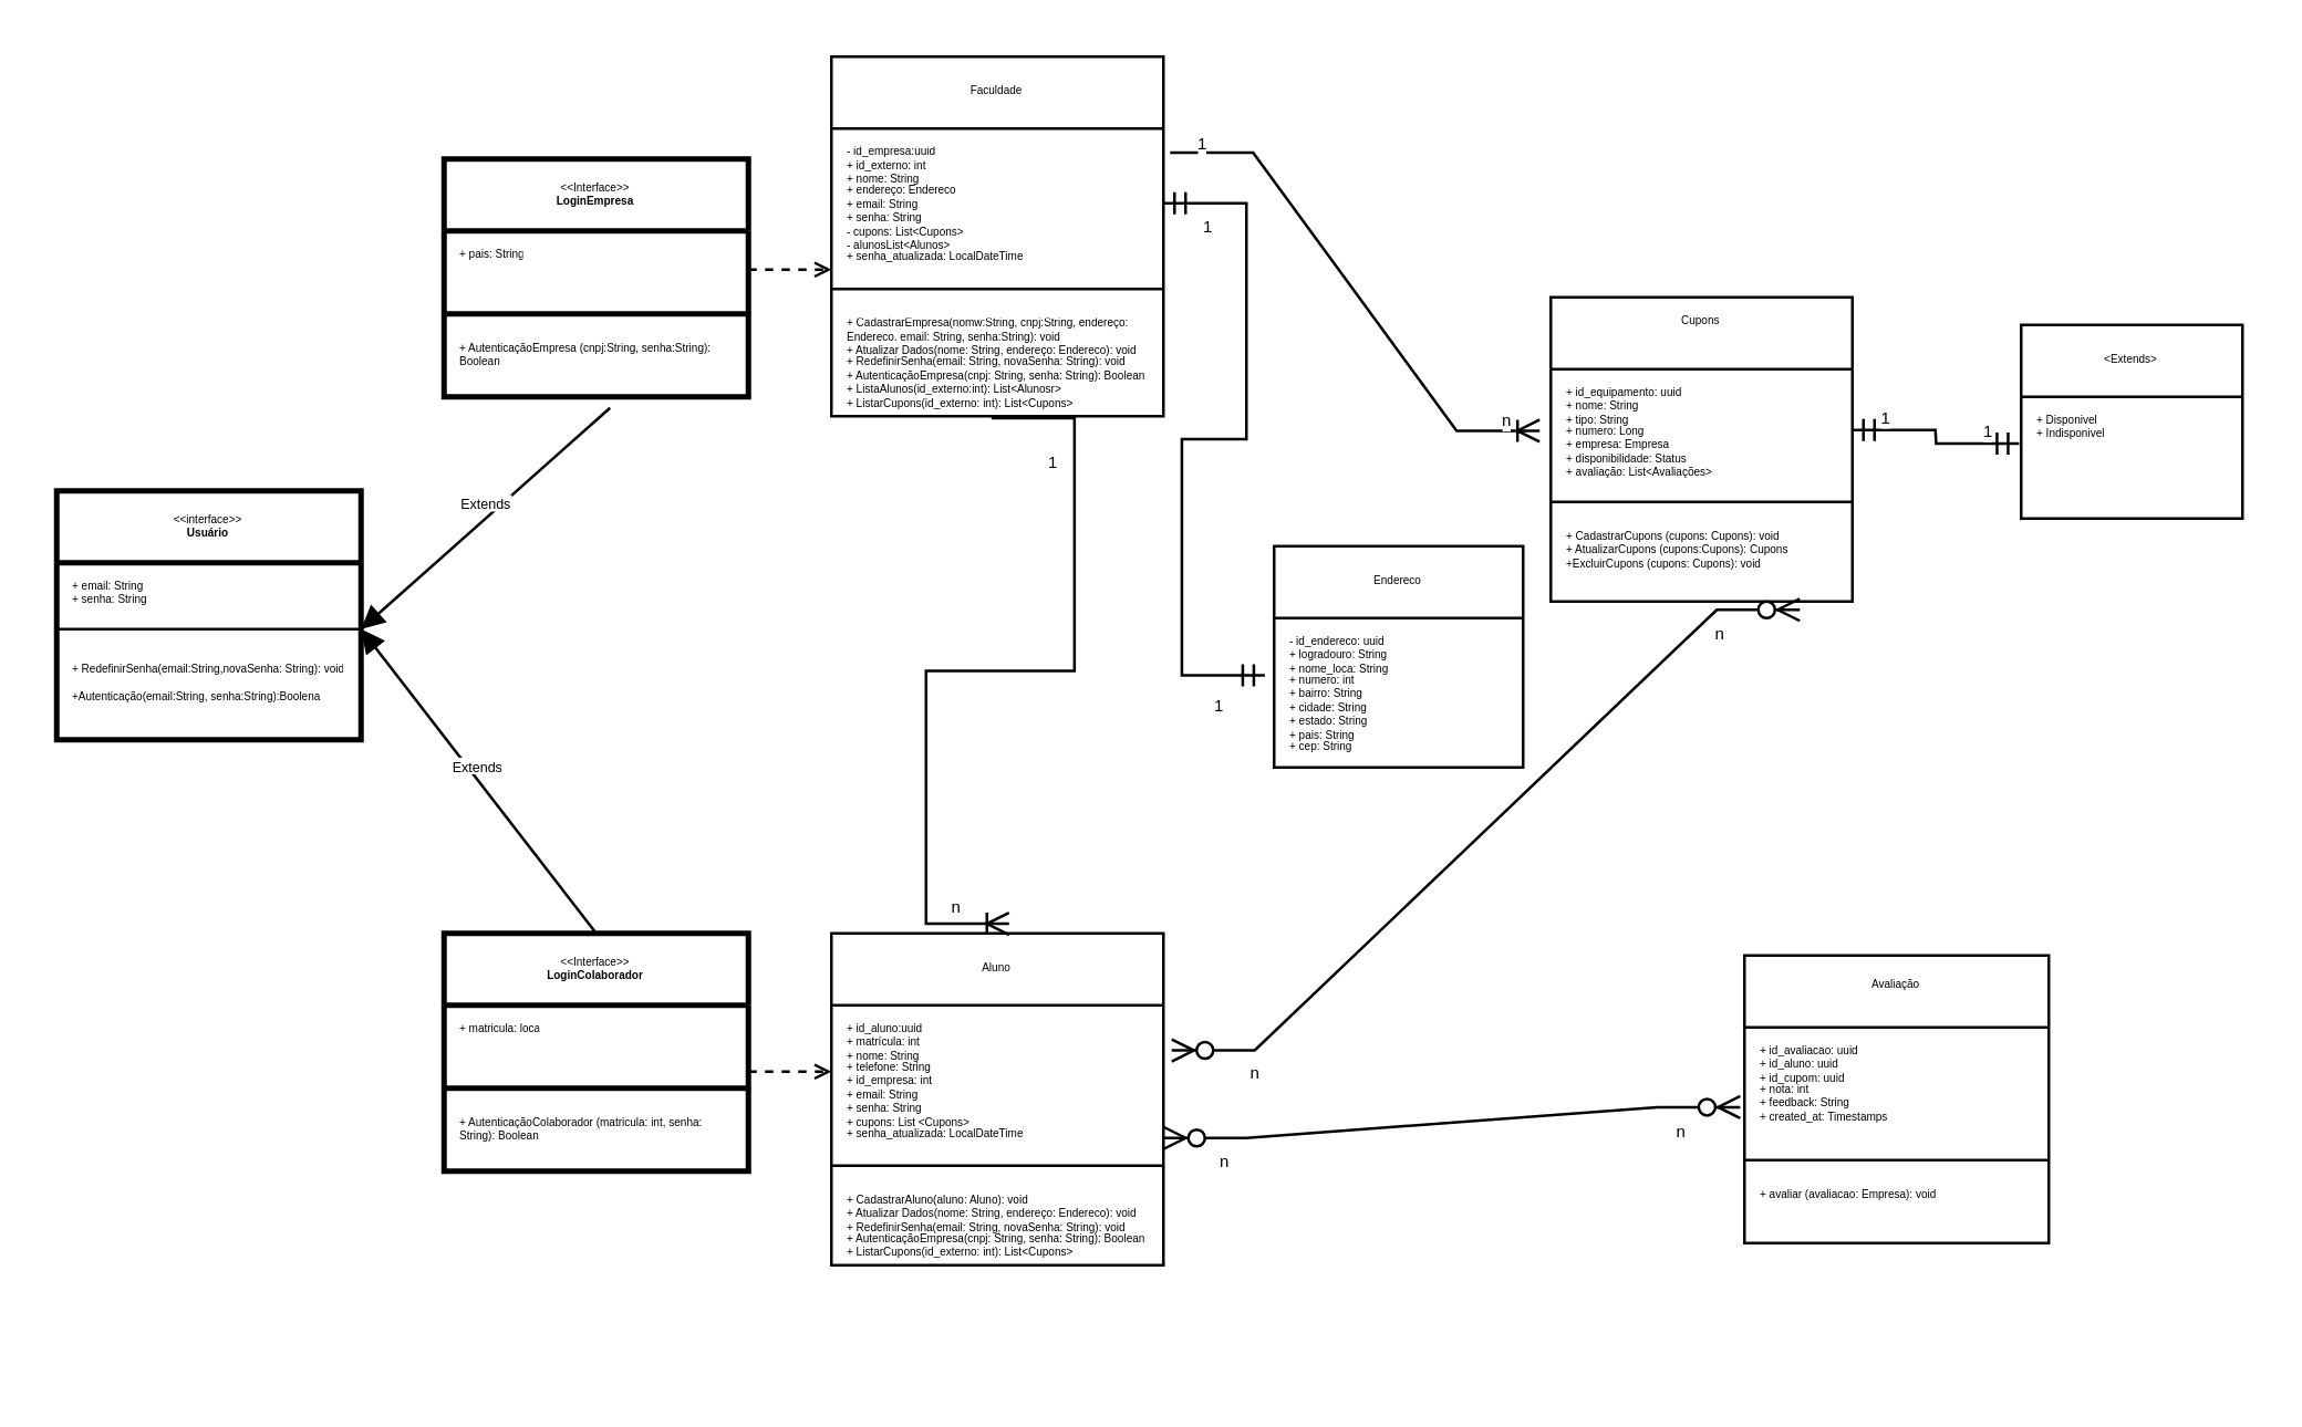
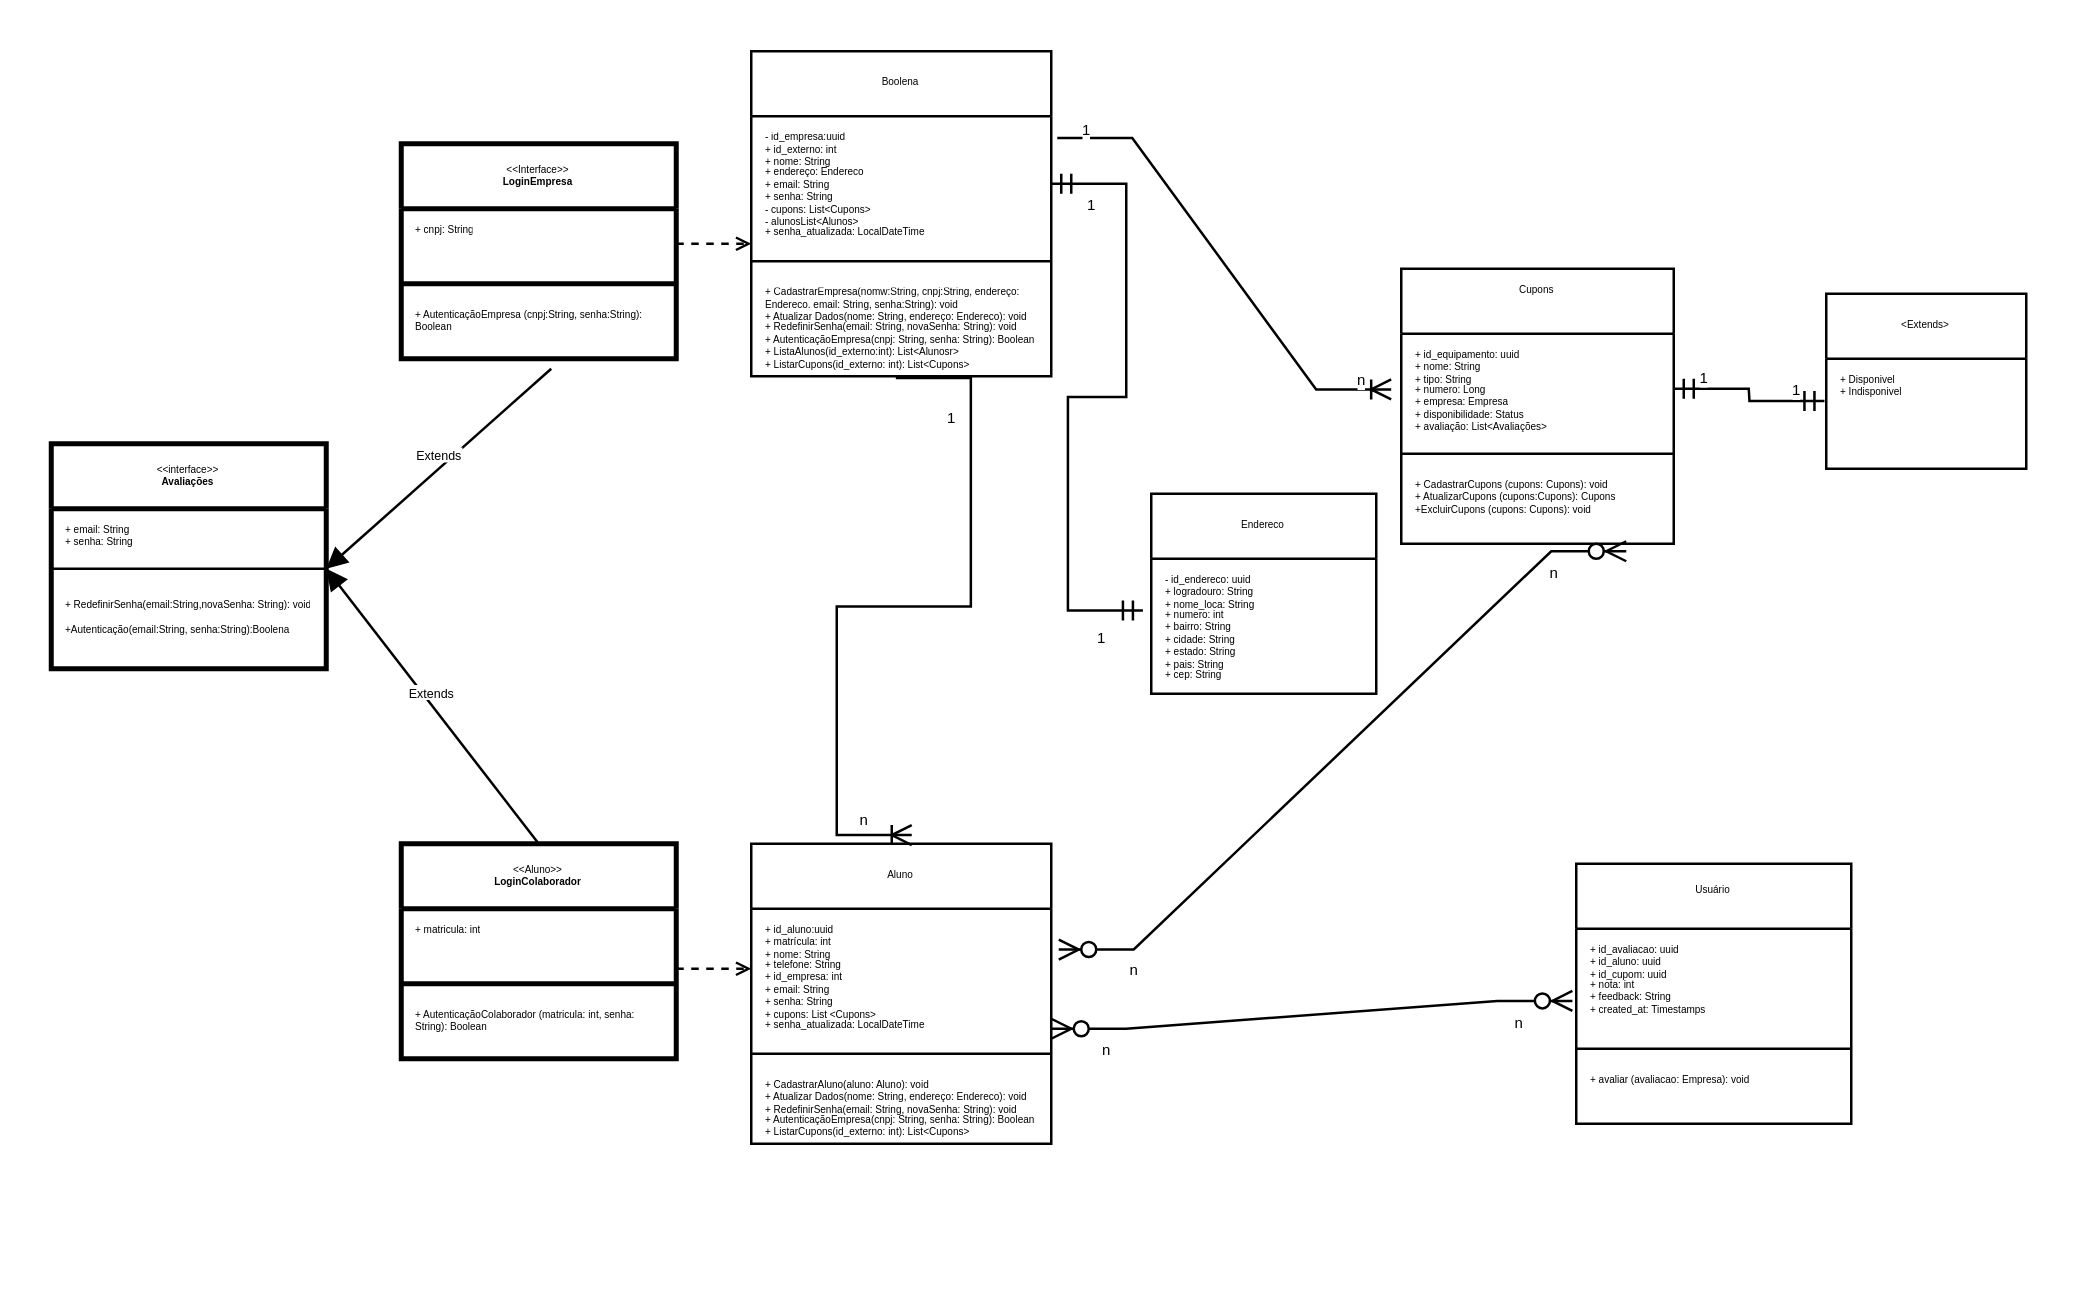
- <mxCell id="15" value="Faculdade" style="swimlane;fontStyle=0;align=center;verticalAlign=middle;childLayout=stackLayout;horizontal=1;startSize=26;horizontalStack=0;resizeParent=1;resizeParentMax=0;resizeLast=0;collapsible=1;marginBottom=0;whiteSpace=wrap;html=1;strokeColor=default;strokeWidth=1;fontFamily=Helvetica;fontSize=4;fontColor=default;fillColor=none;" parent="1" vertex="1"><mxGeometry x="300" y="20" width="120" height="130" as="geometry" /></mxCell>
+ <mxCell id="15" value="Boolena" style="swimlane;fontStyle=0;align=center;verticalAlign=middle;childLayout=stackLayout;horizontal=1;startSize=26;horizontalStack=0;resizeParent=1;resizeParentMax=0;resizeLast=0;collapsible=1;marginBottom=0;whiteSpace=wrap;html=1;strokeColor=default;strokeWidth=1;fontFamily=Helvetica;fontSize=4;fontColor=default;fillColor=none;" parent="1" vertex="1"><mxGeometry x="300" y="20" width="120" height="130" as="geometry" /></mxCell>
- <mxCell id="6" value="+ pais: String" style="text;strokeColor=none;fillColor=none;align=left;verticalAlign=top;spacingLeft=4;spacingRight=4;overflow=hidden;rotatable=0;points=[[0,0.5],[1,0.5]];portConstraint=eastwest;whiteSpace=wrap;html=1;fontFamily=Helvetica;fontSize=4;fontColor=default;fontStyle=0;" parent="5" vertex="1"><mxGeometry y="26" width="110" height="26" as="geometry" /></mxCell>
+ <mxCell id="6" value="+ cnpj: String" style="text;strokeColor=none;fillColor=none;align=left;verticalAlign=top;spacingLeft=4;spacingRight=4;overflow=hidden;rotatable=0;points=[[0,0.5],[1,0.5]];portConstraint=eastwest;whiteSpace=wrap;html=1;fontFamily=Helvetica;fontSize=4;fontColor=default;fontStyle=0;" parent="5" vertex="1"><mxGeometry y="26" width="110" height="26" as="geometry" /></mxCell>
- <mxCell id="2" value="&amp;lt;&amp;lt;interface&amp;gt;&amp;gt;&lt;div&gt;&lt;b&gt;Usuário&lt;/b&gt;&lt;/div&gt;" style="swimlane;fontStyle=0;childLayout=stackLayout;horizontal=1;startSize=26;fillColor=none;horizontalStack=0;resizeParent=1;resizeParentMax=0;resizeLast=0;collapsible=1;marginBottom=0;whiteSpace=wrap;html=1;fontSize=4;strokeWidth=2;" parent="1" vertex="1"><mxGeometry x="20" y="177" width="110" height="90" as="geometry"><mxRectangle x="100" y="150" width="60" height="26" as="alternateBounds" /></mxGeometry></mxCell>
+ <mxCell id="2" value="&amp;lt;&amp;lt;interface&amp;gt;&amp;gt;&lt;div&gt;&lt;b&gt;Avaliações&lt;/b&gt;&lt;/div&gt;" style="swimlane;fontStyle=0;childLayout=stackLayout;horizontal=1;startSize=26;fillColor=none;horizontalStack=0;resizeParent=1;resizeParentMax=0;resizeLast=0;collapsible=1;marginBottom=0;whiteSpace=wrap;html=1;fontSize=4;strokeWidth=2;" parent="1" vertex="1"><mxGeometry x="20" y="177" width="110" height="90" as="geometry"><mxRectangle x="100" y="150" width="60" height="26" as="alternateBounds" /></mxGeometry></mxCell>
- <mxCell id="10" value="&amp;lt;&amp;lt;Interface&amp;gt;&amp;gt;&lt;div&gt;&lt;b&gt;LoginColaborador&lt;/b&gt;&lt;/div&gt;" style="swimlane;fontStyle=0;align=center;verticalAlign=middle;childLayout=stackLayout;horizontal=1;startSize=26;horizontalStack=0;resizeParent=1;resizeParentMax=0;resizeLast=0;collapsible=1;marginBottom=0;whiteSpace=wrap;html=1;strokeColor=default;strokeWidth=2;fontFamily=Helvetica;fontSize=4;fontColor=default;fillColor=none;" parent="1" vertex="1"><mxGeometry x="160" y="337" width="110" height="86" as="geometry" /></mxCell>
+ <mxCell id="10" value="&amp;lt;&amp;lt;Aluno&amp;gt;&amp;gt;&lt;div&gt;&lt;b&gt;LoginColaborador&lt;/b&gt;&lt;/div&gt;" style="swimlane;fontStyle=0;align=center;verticalAlign=middle;childLayout=stackLayout;horizontal=1;startSize=26;horizontalStack=0;resizeParent=1;resizeParentMax=0;resizeLast=0;collapsible=1;marginBottom=0;whiteSpace=wrap;html=1;strokeColor=default;strokeWidth=2;fontFamily=Helvetica;fontSize=4;fontColor=default;fillColor=none;" parent="1" vertex="1"><mxGeometry x="160" y="337" width="110" height="86" as="geometry" /></mxCell>
- <mxCell id="31" value="Avaliação&lt;div&gt;&lt;br&gt;&lt;/div&gt;" style="swimlane;fontStyle=0;align=center;verticalAlign=middle;childLayout=stackLayout;horizontal=1;startSize=26;horizontalStack=0;resizeParent=1;resizeParentMax=0;resizeLast=0;collapsible=1;marginBottom=0;whiteSpace=wrap;html=1;strokeColor=default;fontFamily=Helvetica;fontSize=4;fontColor=default;fillColor=none;" parent="1" vertex="1"><mxGeometry x="630" y="345" width="110" height="104" as="geometry" /></mxCell>
+ <mxCell id="31" value="Usuário&lt;div&gt;&lt;br&gt;&lt;/div&gt;" style="swimlane;fontStyle=0;align=center;verticalAlign=middle;childLayout=stackLayout;horizontal=1;startSize=26;horizontalStack=0;resizeParent=1;resizeParentMax=0;resizeLast=0;collapsible=1;marginBottom=0;whiteSpace=wrap;html=1;strokeColor=default;fontFamily=Helvetica;fontSize=4;fontColor=default;fillColor=none;" parent="1" vertex="1"><mxGeometry x="630" y="345" width="110" height="104" as="geometry" /></mxCell>
- <mxCell id="11" value="+ matricula: loca" style="text;strokeColor=none;fillColor=none;align=left;verticalAlign=top;spacingLeft=4;spacingRight=4;overflow=hidden;rotatable=0;points=[[0,0.5],[1,0.5]];portConstraint=eastwest;whiteSpace=wrap;html=1;fontFamily=Helvetica;fontSize=4;fontColor=default;fontStyle=0;" parent="10" vertex="1"><mxGeometry y="26" width="110" height="26" as="geometry" /></mxCell>
+ <mxCell id="11" value="+ matricula: int" style="text;strokeColor=none;fillColor=none;align=left;verticalAlign=top;spacingLeft=4;spacingRight=4;overflow=hidden;rotatable=0;points=[[0,0.5],[1,0.5]];portConstraint=eastwest;whiteSpace=wrap;html=1;fontFamily=Helvetica;fontSize=4;fontColor=default;fontStyle=0;" parent="10" vertex="1"><mxGeometry y="26" width="110" height="26" as="geometry" /></mxCell>
